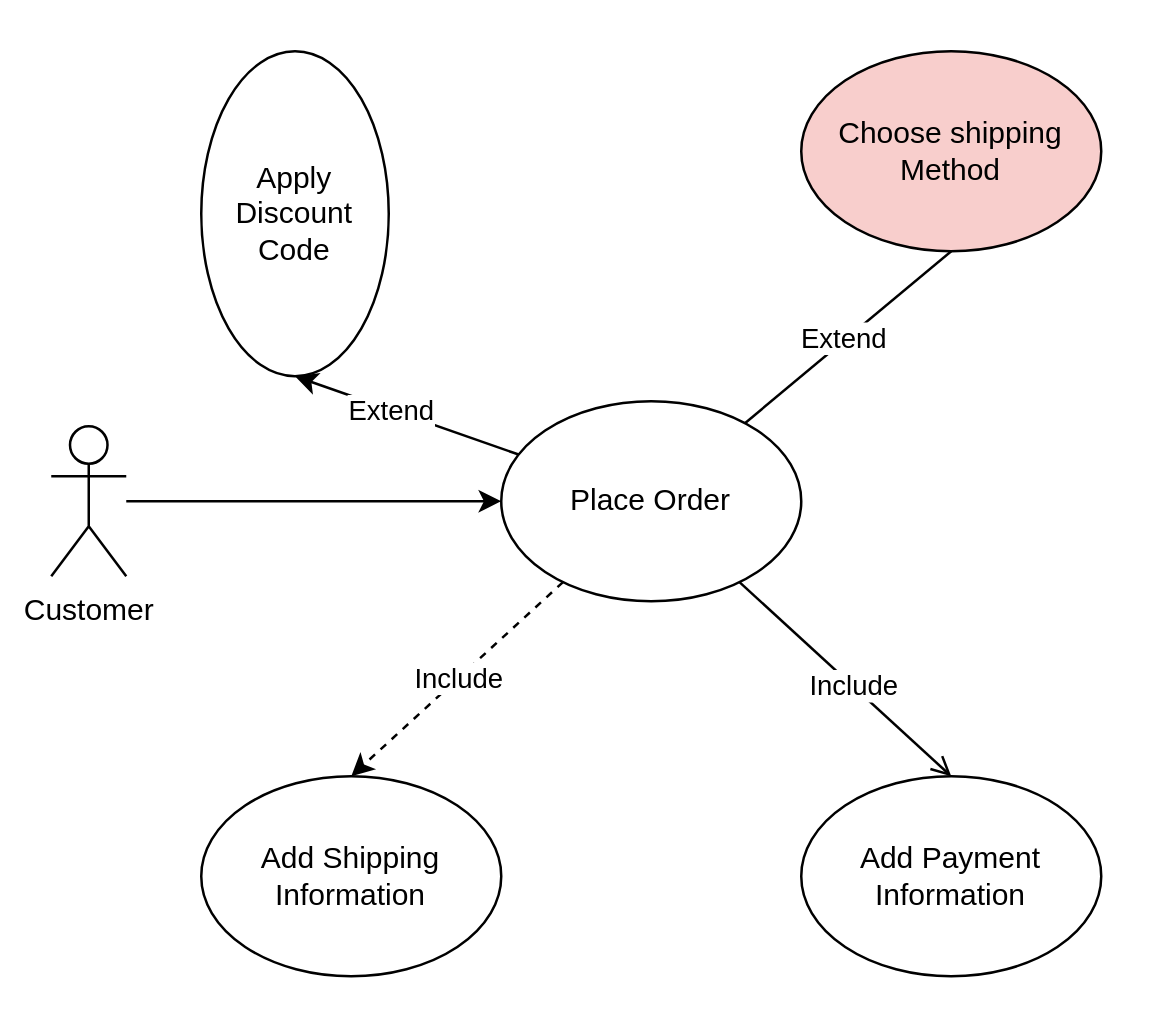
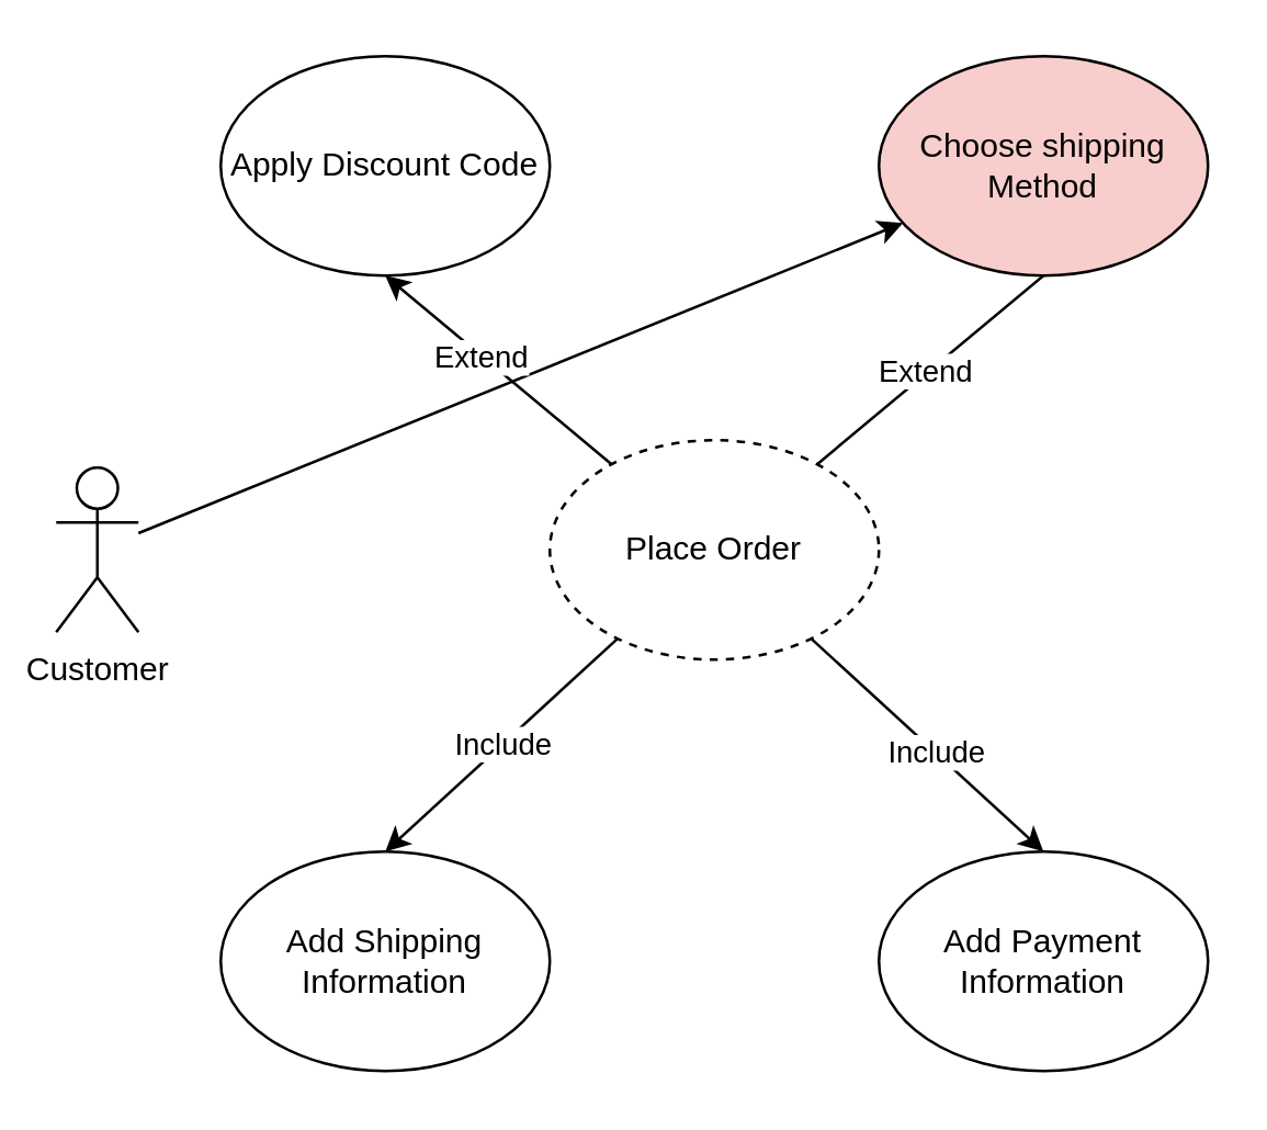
- <mxCell id="13" value="Apply Discount Code" style="ellipse;whiteSpace=wrap;html=1;" vertex="1" parent="1"><mxGeometry x="80" y="20" width="75" height="130" as="geometry" /></mxCell>
+ <mxCell id="13" value="Apply Discount Code" style="ellipse;whiteSpace=wrap;html=1;" vertex="1" parent="1"><mxGeometry x="80" y="20" width="120" height="80" as="geometry" /></mxCell>
- <mxCell id="2" style="edgeStyle=none;html=1;entryX=0;entryY=0.5;entryDx=0;entryDy=0;" edge="1" parent="1" source="3" target="12"><mxGeometry relative="1" as="geometry" /></mxCell>
+ <mxCell id="2" style="edgeStyle=none;html=1;" edge="1" parent="1" source="3" target="14"><mxGeometry relative="1" as="geometry" /></mxCell>
- <mxCell id="12" value="Place Order" style="ellipse;whiteSpace=wrap;html=1;" vertex="1" parent="1"><mxGeometry x="200" y="160" width="120" height="80" as="geometry" /></mxCell>
+ <mxCell id="12" value="Place Order" style="ellipse;whiteSpace=wrap;html=1;dashed=1;" vertex="1" parent="1"><mxGeometry x="200" y="160" width="120" height="80" as="geometry" /></mxCell>
- <mxCell id="8" style="edgeStyle=none;html=1;entryX=0.5;entryY=0;entryDx=0;entryDy=0;dashed=1;" edge="1" parent="1" source="12" target="15"><mxGeometry relative="1" as="geometry" /></mxCell>
+ <mxCell id="8" style="edgeStyle=none;html=1;entryX=0.5;entryY=0;entryDx=0;entryDy=0;" edge="1" parent="1" source="12" target="15"><mxGeometry relative="1" as="geometry" /></mxCell>
- <mxCell id="10" style="edgeStyle=none;html=1;entryX=0.5;entryY=0;entryDx=0;entryDy=0;endArrow=open;" edge="1" parent="1" source="12" target="16"><mxGeometry relative="1" as="geometry" /></mxCell>
+ <mxCell id="10" style="edgeStyle=none;html=1;entryX=0.5;entryY=0;entryDx=0;entryDy=0;" edge="1" parent="1" source="12" target="16"><mxGeometry relative="1" as="geometry" /></mxCell>
